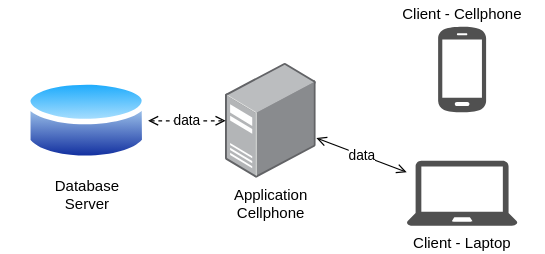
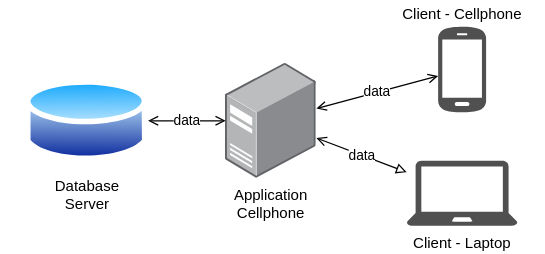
+ <mxCell id="5" value="data" style="rounded=0;orthogonalLoop=1;jettySize=auto;html=1;endArrow=open;endFill=0;startArrow=open;startFill=0;" parent="1" source="3" target="4" edge="1"><mxGeometry relative="1" as="geometry"><mxPoint x="262.6" y="152.174" as="sourcePoint" /><mxPoint x="360" y="115.036" as="targetPoint" /></mxGeometry></mxCell>
- <mxCell id="8" value="data" style="rounded=0;orthogonalLoop=1;jettySize=auto;html=1;endArrow=open;endFill=0;startArrow=open;startFill=0;dashed=1;" parent="1" source="7" target="3" edge="1"><mxGeometry relative="1" as="geometry"><mxPoint x="262.6" y="96.277" as="sourcePoint" /><mxPoint x="360" y="70.149" as="targetPoint" /></mxGeometry></mxCell>
+ <mxCell id="8" value="data" style="rounded=0;orthogonalLoop=1;jettySize=auto;html=1;endArrow=open;endFill=0;startArrow=open;startFill=0;" parent="1" source="7" target="3" edge="1"><mxGeometry relative="1" as="geometry"><mxPoint x="262.6" y="96.277" as="sourcePoint" /><mxPoint x="360" y="70.149" as="targetPoint" /></mxGeometry></mxCell>
- <mxCell id="2" value="data" style="rounded=0;orthogonalLoop=1;jettySize=auto;html=1;endArrow=open;endFill=0;startArrow=open;startFill=0;" parent="1" source="3" target="6" edge="1"><mxGeometry relative="1" as="geometry"><mxPoint x="350" y="157.704" as="targetPoint" /></mxGeometry></mxCell>
+ <mxCell id="2" value="data" style="rounded=0;orthogonalLoop=1;jettySize=auto;html=1;endArrow=block;endFill=0;startArrow=open;startFill=0;" parent="1" source="3" target="6" edge="1"><mxGeometry relative="1" as="geometry"><mxPoint x="350" y="157.704" as="targetPoint" /></mxGeometry></mxCell>
